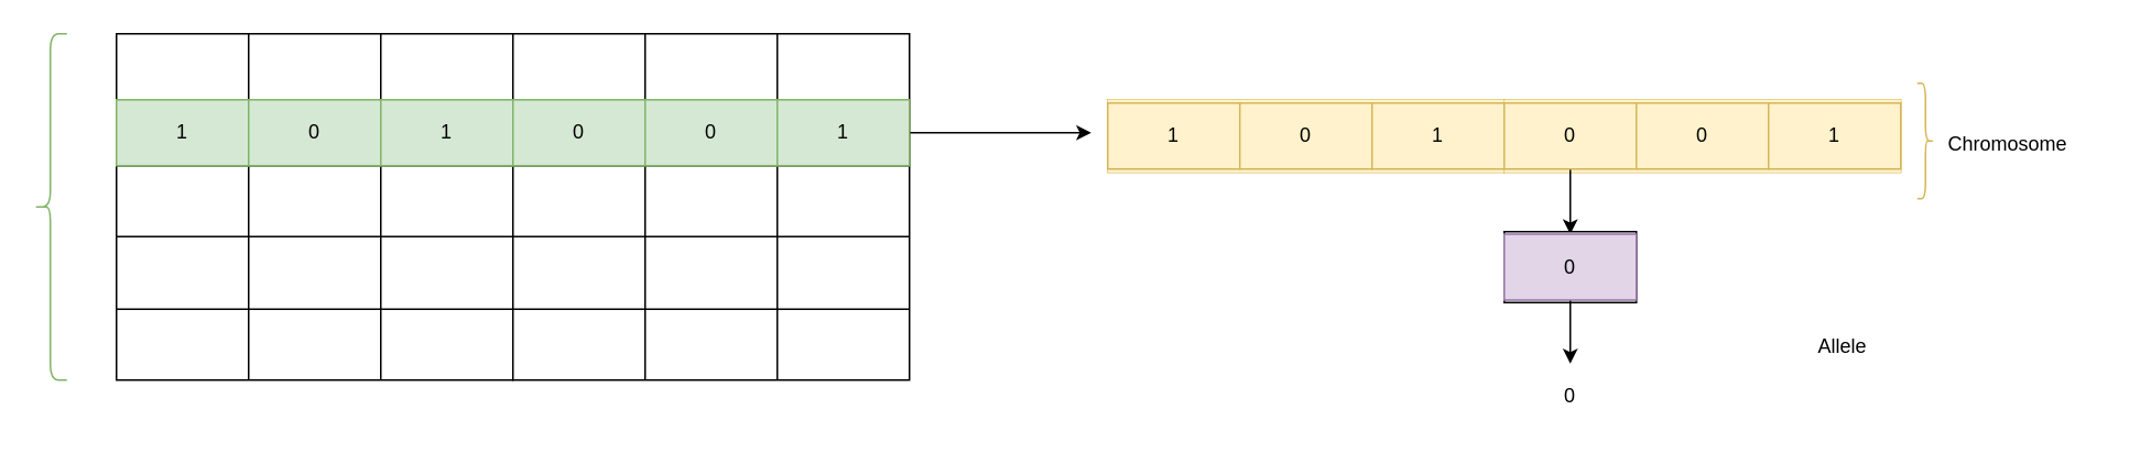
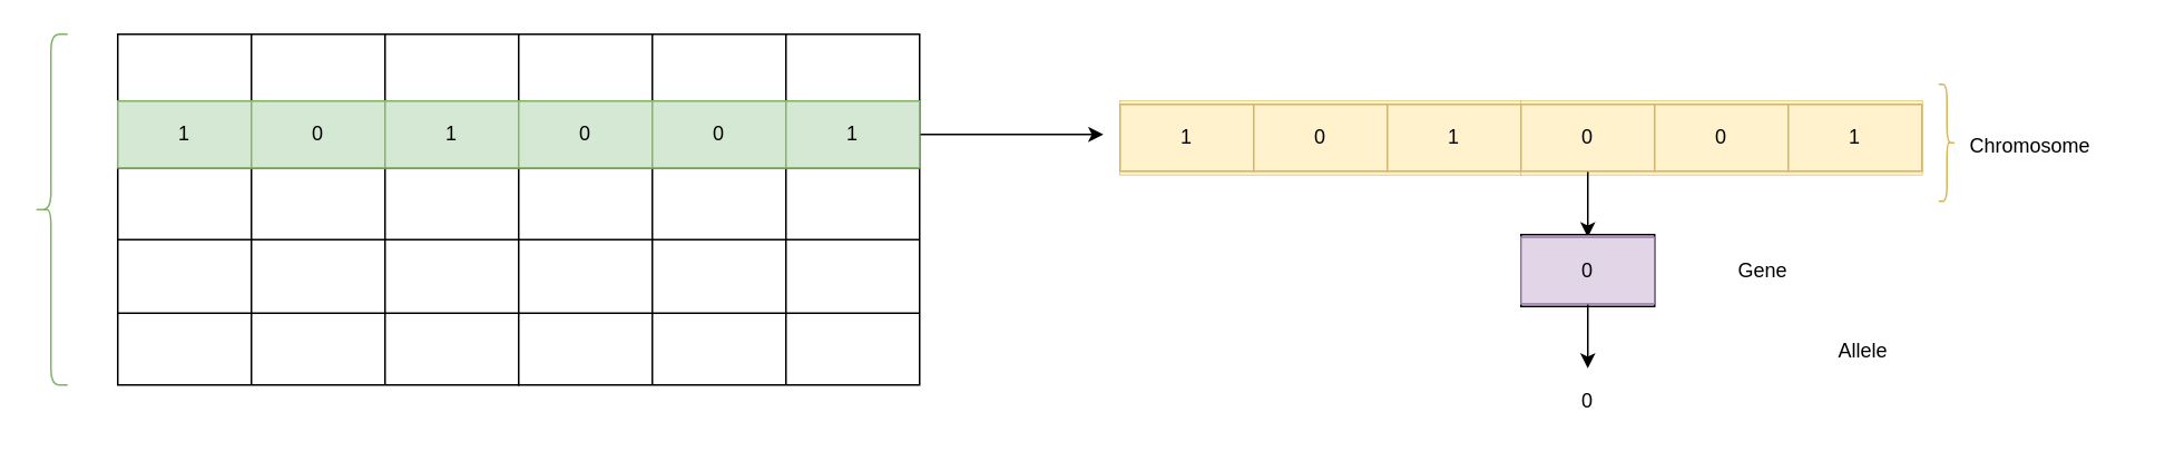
+ <mxCell id="75" value="Gene" style="text;html=1;strokeColor=none;fillColor=none;align=center;verticalAlign=middle;whiteSpace=wrap;rounded=0;" vertex="1" parent="1"><mxGeometry x="990" y="146.5" width="130" height="30" as="geometry" /></mxCell>
